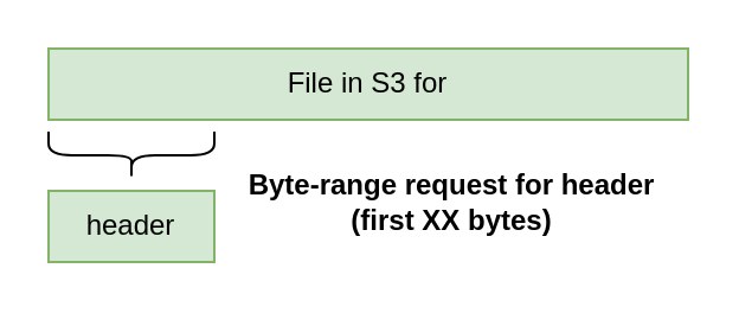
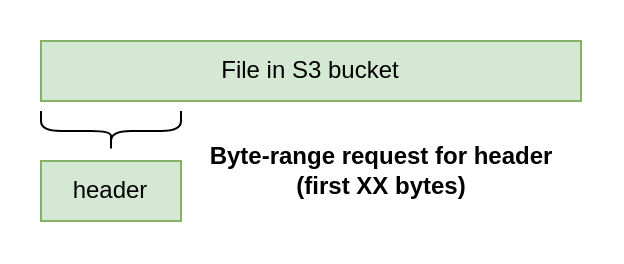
- <mxCell id="2" value="File in S3 for" style="rounded=0;whiteSpace=wrap;html=1;fillColor=#d5e8d4;strokeColor=#82b366;" vertex="1" parent="1"><mxGeometry x="20" y="20" width="270" height="30" as="geometry" /></mxCell>
+ <mxCell id="2" value="File in S3 bucket" style="rounded=0;whiteSpace=wrap;html=1;fillColor=#d5e8d4;strokeColor=#82b366;" vertex="1" parent="1"><mxGeometry x="20" y="20" width="270" height="30" as="geometry" /></mxCell>
